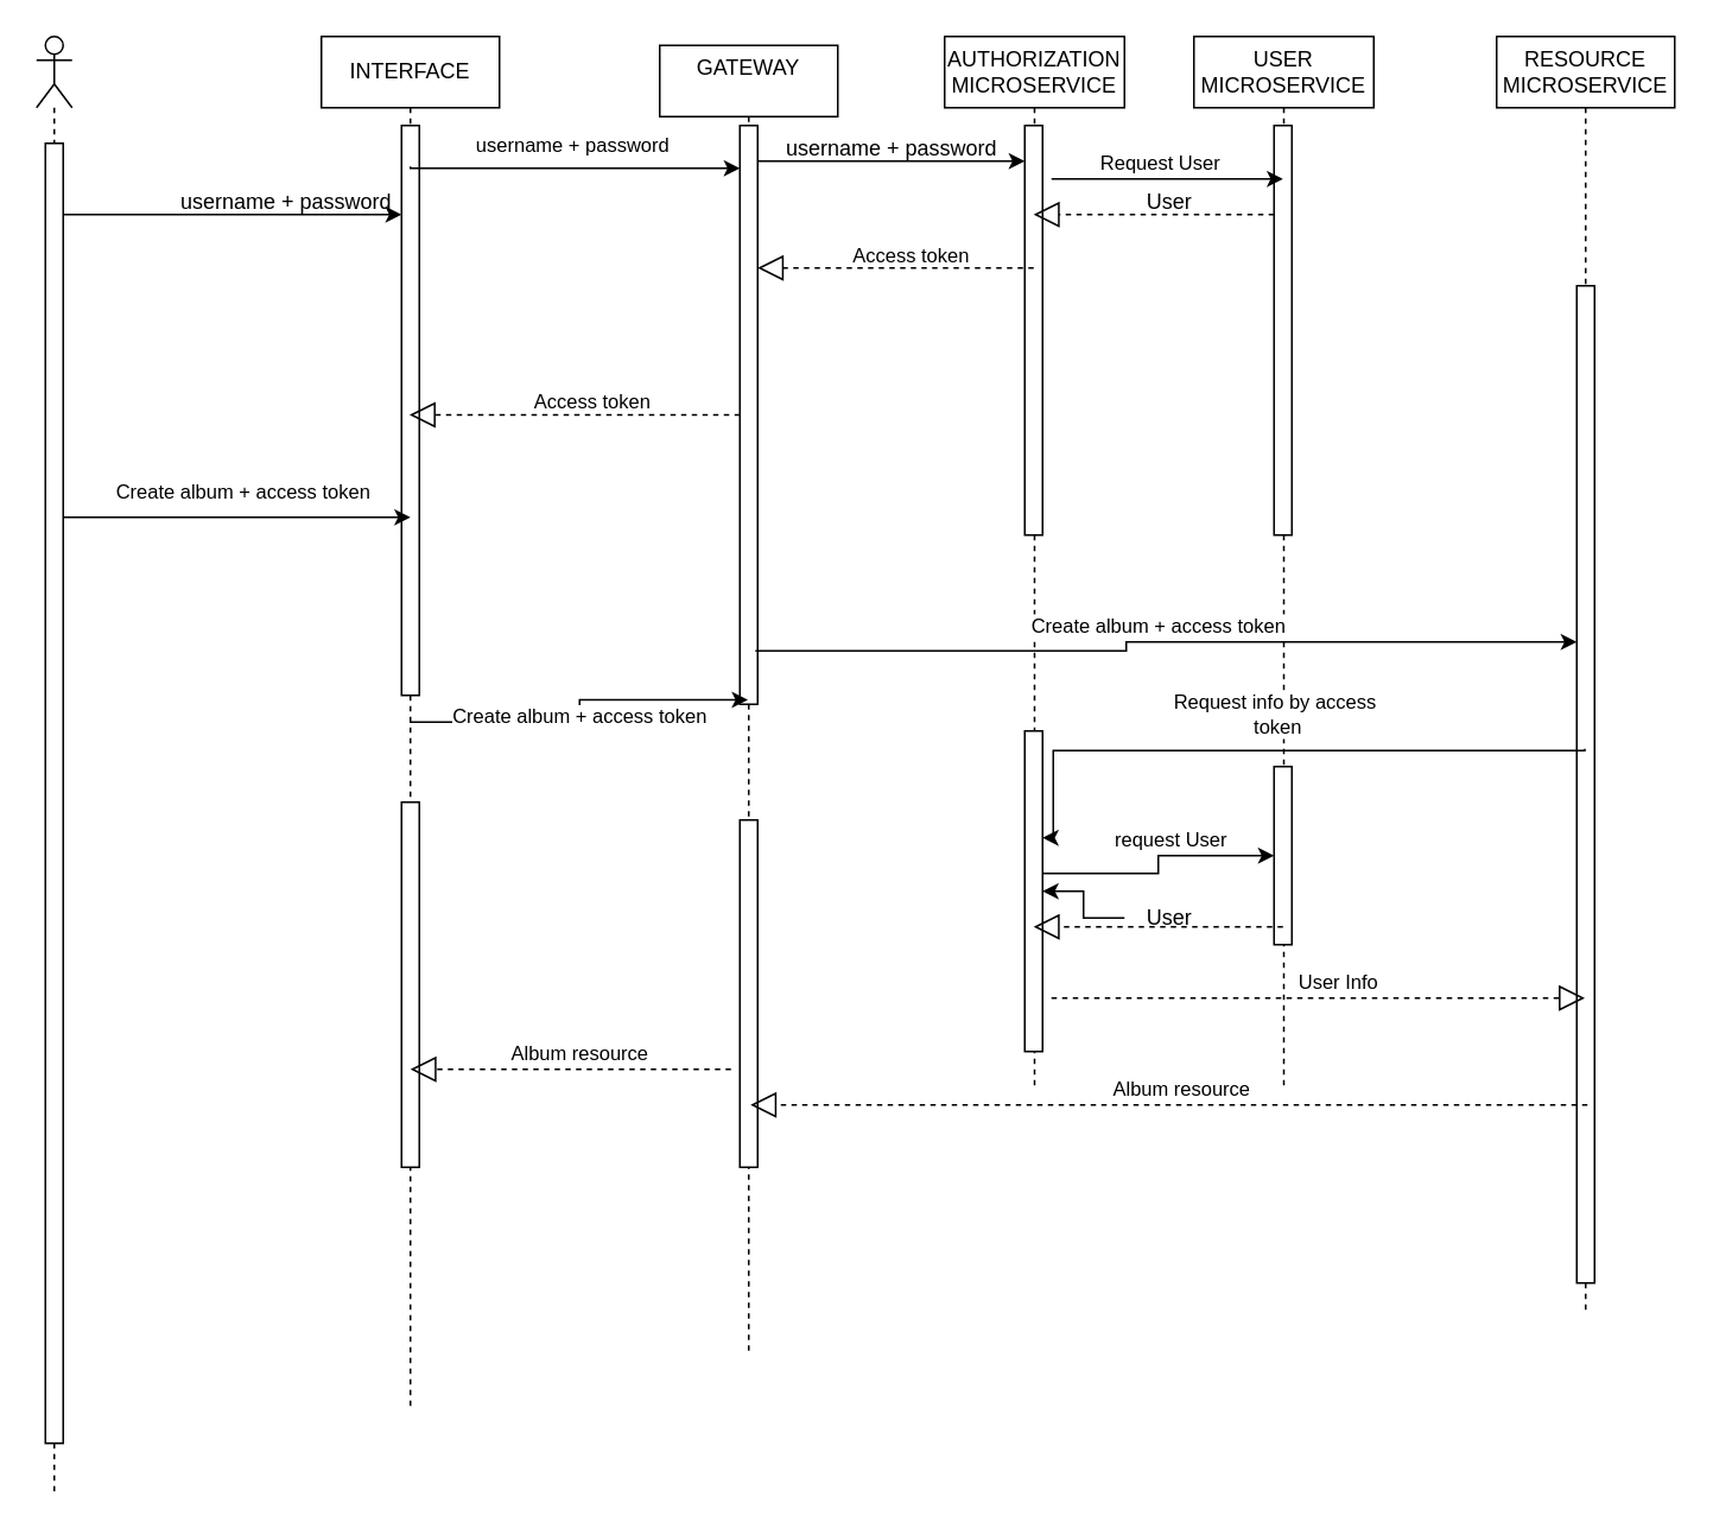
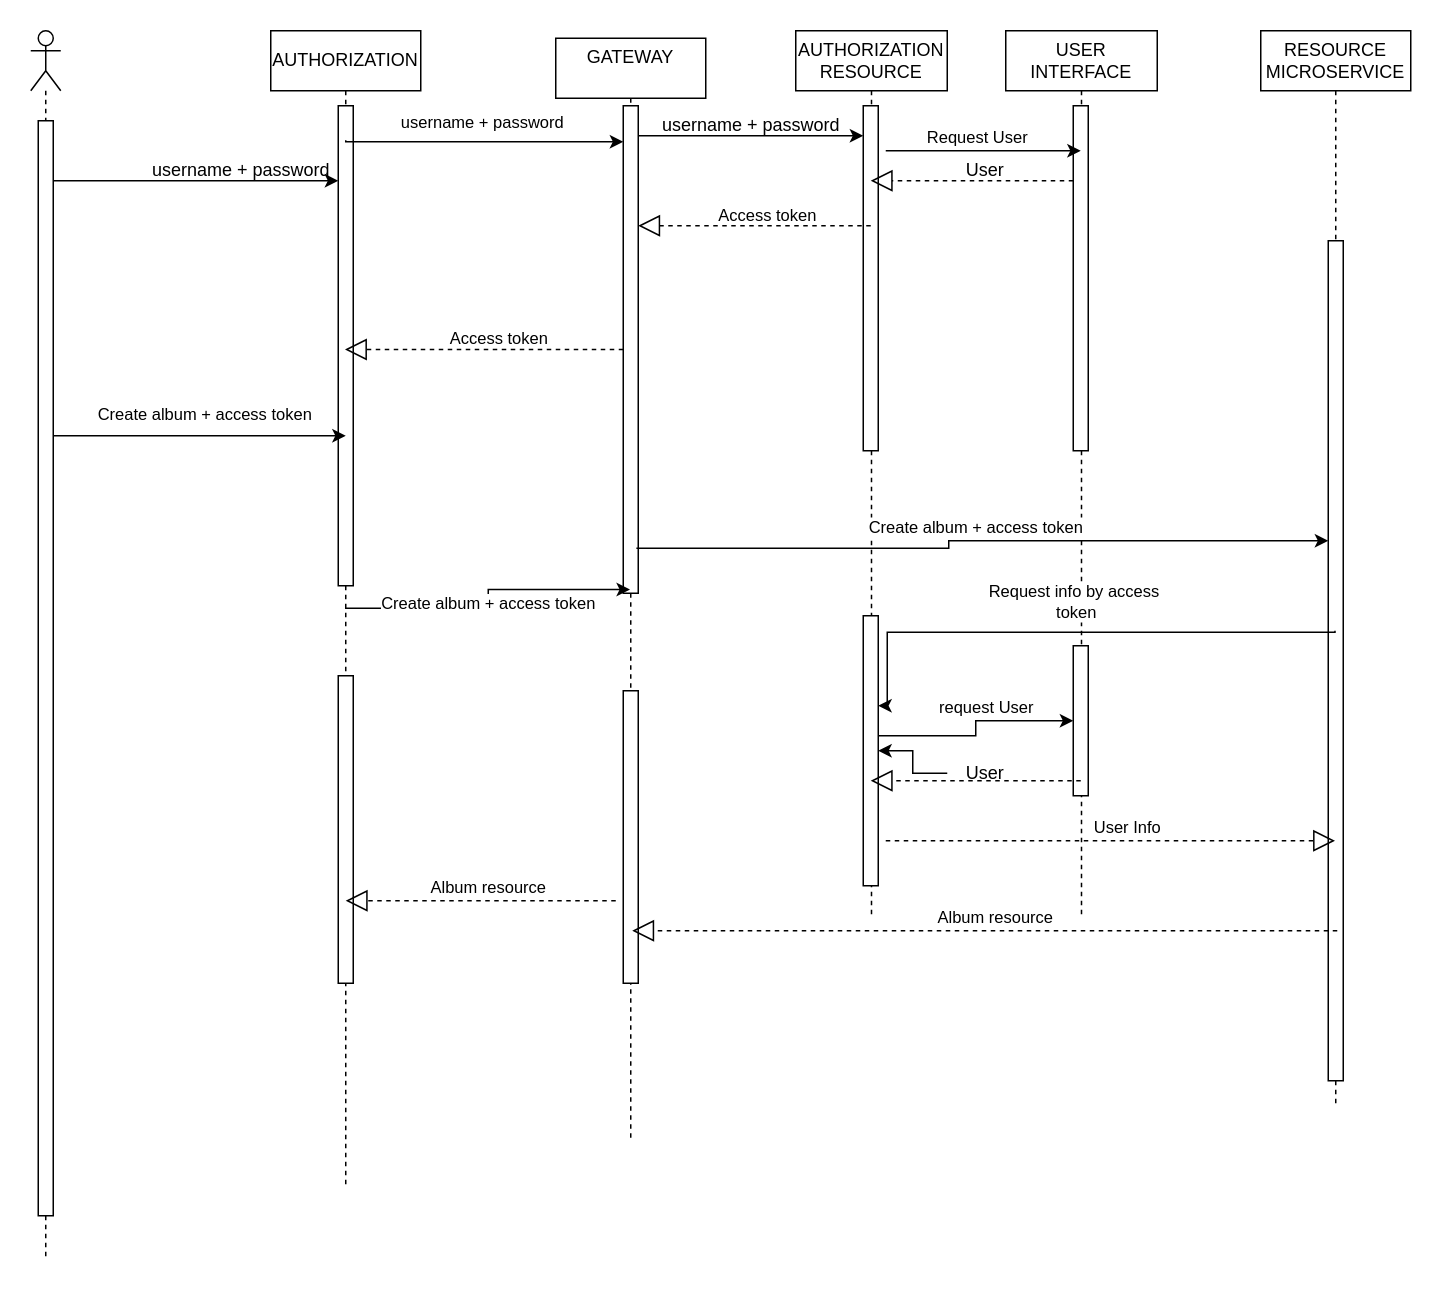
- <mxCell id="2" value="INTERFACE" style="shape=umlLifeline;perimeter=lifelinePerimeter;whiteSpace=wrap;html=1;container=1;dropTarget=0;collapsible=0;recursiveResize=0;outlineConnect=0;portConstraint=eastwest;newEdgeStyle={&quot;curved&quot;:0,&quot;rounded&quot;:0};size=40;" vertex="1" parent="1"><mxGeometry x="180" y="20" width="100" height="770" as="geometry" /></mxCell>
+ <mxCell id="2" value="AUTHORIZATION" style="shape=umlLifeline;perimeter=lifelinePerimeter;whiteSpace=wrap;html=1;container=1;dropTarget=0;collapsible=0;recursiveResize=0;outlineConnect=0;portConstraint=eastwest;newEdgeStyle={&quot;curved&quot;:0,&quot;rounded&quot;:0};size=40;" vertex="1" parent="1"><mxGeometry x="180" y="20" width="100" height="770" as="geometry" /></mxCell>
- <mxCell id="10" value="&lt;div&gt;AUTHORIZATION&lt;/div&gt;&lt;div&gt;MICROSERVICE&lt;/div&gt;" style="shape=umlLifeline;perimeter=lifelinePerimeter;whiteSpace=wrap;html=1;container=1;dropTarget=0;collapsible=0;recursiveResize=0;outlineConnect=0;portConstraint=eastwest;newEdgeStyle={&quot;curved&quot;:0,&quot;rounded&quot;:0};size=40;" vertex="1" parent="1"><mxGeometry x="530" y="20" width="101" height="590" as="geometry" /></mxCell>
+ <mxCell id="10" value="&lt;div&gt;AUTHORIZATION&lt;/div&gt;&lt;div&gt;RESOURCE&lt;/div&gt;" style="shape=umlLifeline;perimeter=lifelinePerimeter;whiteSpace=wrap;html=1;container=1;dropTarget=0;collapsible=0;recursiveResize=0;outlineConnect=0;portConstraint=eastwest;newEdgeStyle={&quot;curved&quot;:0,&quot;rounded&quot;:0};size=40;" vertex="1" parent="1"><mxGeometry x="530" y="20" width="101" height="590" as="geometry" /></mxCell>
- <mxCell id="21" value="USER MICROSERVICE" style="shape=umlLifeline;perimeter=lifelinePerimeter;whiteSpace=wrap;html=1;container=1;dropTarget=0;collapsible=0;recursiveResize=0;outlineConnect=0;portConstraint=eastwest;newEdgeStyle={&quot;curved&quot;:0,&quot;rounded&quot;:0};size=40;" vertex="1" parent="1"><mxGeometry x="670" y="20" width="101" height="590" as="geometry" /></mxCell>
+ <mxCell id="21" value="USER INTERFACE" style="shape=umlLifeline;perimeter=lifelinePerimeter;whiteSpace=wrap;html=1;container=1;dropTarget=0;collapsible=0;recursiveResize=0;outlineConnect=0;portConstraint=eastwest;newEdgeStyle={&quot;curved&quot;:0,&quot;rounded&quot;:0};size=40;" vertex="1" parent="1"><mxGeometry x="670" y="20" width="101" height="590" as="geometry" /></mxCell>
